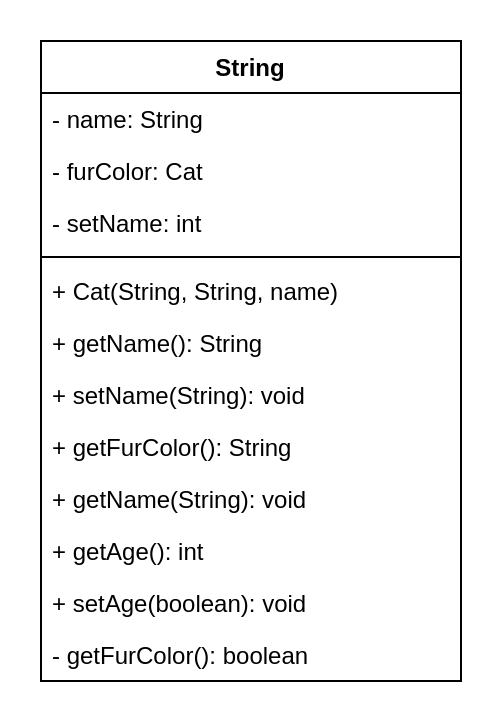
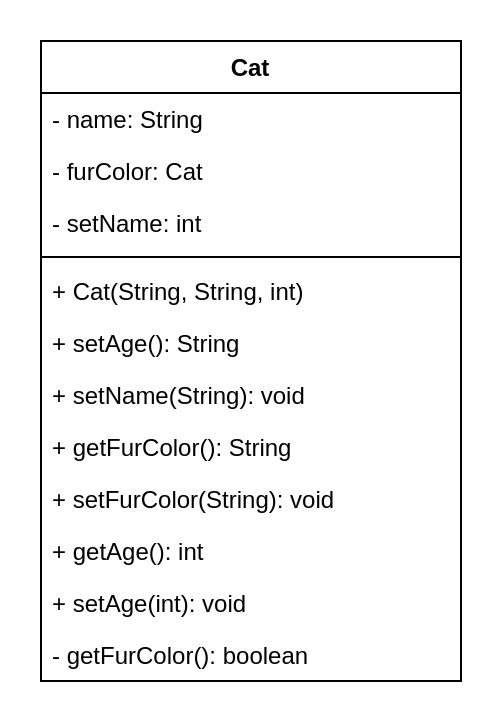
- <mxCell id="2" value="String" style="swimlane;fontStyle=1;align=center;verticalAlign=top;childLayout=stackLayout;horizontal=1;startSize=26;horizontalStack=0;resizeParent=1;resizeParentMax=0;resizeLast=0;collapsible=1;marginBottom=0;" vertex="1" parent="1"><mxGeometry x="20" y="20" width="210" height="320" as="geometry"><mxRectangle x="320" y="150" width="60" height="30" as="alternateBounds" /></mxGeometry></mxCell>
+ <mxCell id="2" value="Cat" style="swimlane;fontStyle=1;align=center;verticalAlign=top;childLayout=stackLayout;horizontal=1;startSize=26;horizontalStack=0;resizeParent=1;resizeParentMax=0;resizeLast=0;collapsible=1;marginBottom=0;" vertex="1" parent="1"><mxGeometry x="20" y="20" width="210" height="320" as="geometry"><mxRectangle x="320" y="150" width="60" height="30" as="alternateBounds" /></mxGeometry></mxCell>
- <mxCell id="7" value="+ Cat(String, String, name)" style="text;strokeColor=none;fillColor=none;align=left;verticalAlign=top;spacingLeft=4;spacingRight=4;overflow=hidden;rotatable=0;points=[[0,0.5],[1,0.5]];portConstraint=eastwest;" vertex="1" parent="2"><mxGeometry y="112" width="210" height="26" as="geometry" /></mxCell>
+ <mxCell id="7" value="+ Cat(String, String, int)" style="text;strokeColor=none;fillColor=none;align=left;verticalAlign=top;spacingLeft=4;spacingRight=4;overflow=hidden;rotatable=0;points=[[0,0.5],[1,0.5]];portConstraint=eastwest;" vertex="1" parent="2"><mxGeometry y="112" width="210" height="26" as="geometry" /></mxCell>
- <mxCell id="8" value="+ getName(): String" style="text;strokeColor=none;fillColor=none;align=left;verticalAlign=top;spacingLeft=4;spacingRight=4;overflow=hidden;rotatable=0;points=[[0,0.5],[1,0.5]];portConstraint=eastwest;" vertex="1" parent="2"><mxGeometry y="138" width="210" height="26" as="geometry" /></mxCell>
+ <mxCell id="8" value="+ setAge(): String" style="text;strokeColor=none;fillColor=none;align=left;verticalAlign=top;spacingLeft=4;spacingRight=4;overflow=hidden;rotatable=0;points=[[0,0.5],[1,0.5]];portConstraint=eastwest;" vertex="1" parent="2"><mxGeometry y="138" width="210" height="26" as="geometry" /></mxCell>
- <mxCell id="11" value="+ getName(String): void" style="text;strokeColor=none;fillColor=none;align=left;verticalAlign=top;spacingLeft=4;spacingRight=4;overflow=hidden;rotatable=0;points=[[0,0.5],[1,0.5]];portConstraint=eastwest;" vertex="1" parent="2"><mxGeometry y="216" width="210" height="26" as="geometry" /></mxCell>
+ <mxCell id="11" value="+ setFurColor(String): void" style="text;strokeColor=none;fillColor=none;align=left;verticalAlign=top;spacingLeft=4;spacingRight=4;overflow=hidden;rotatable=0;points=[[0,0.5],[1,0.5]];portConstraint=eastwest;" vertex="1" parent="2"><mxGeometry y="216" width="210" height="26" as="geometry" /></mxCell>
- <mxCell id="13" value="+ setAge(boolean): void" style="text;strokeColor=none;fillColor=none;align=left;verticalAlign=top;spacingLeft=4;spacingRight=4;overflow=hidden;rotatable=0;points=[[0,0.5],[1,0.5]];portConstraint=eastwest;" vertex="1" parent="2"><mxGeometry y="268" width="210" height="26" as="geometry" /></mxCell>
+ <mxCell id="13" value="+ setAge(int): void" style="text;strokeColor=none;fillColor=none;align=left;verticalAlign=top;spacingLeft=4;spacingRight=4;overflow=hidden;rotatable=0;points=[[0,0.5],[1,0.5]];portConstraint=eastwest;" vertex="1" parent="2"><mxGeometry y="268" width="210" height="26" as="geometry" /></mxCell>
